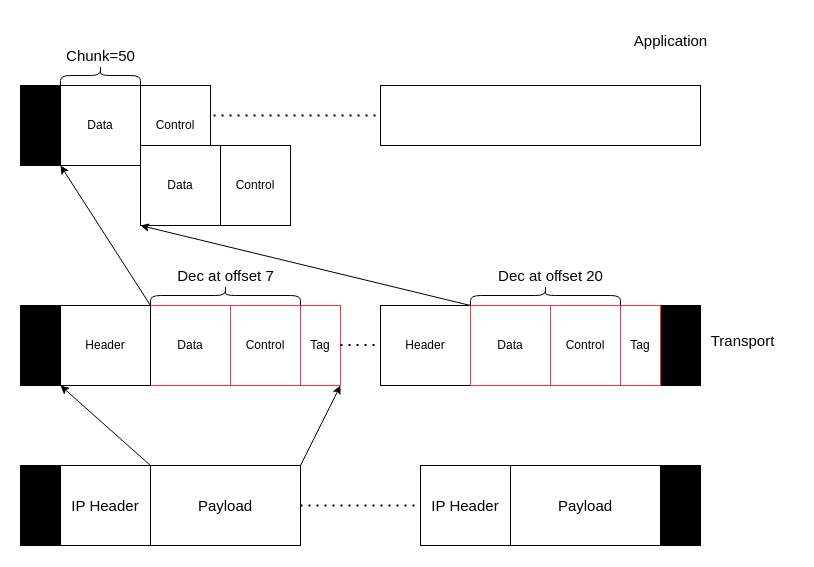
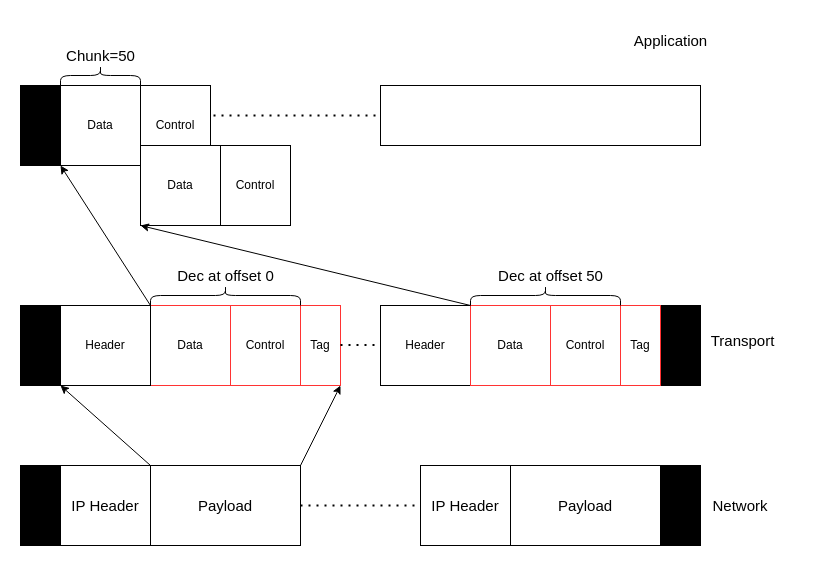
- <mxCell id="27" value="&lt;font style=&quot;font-size: 15px;&quot;&gt;Dec at offset 7&lt;/font&gt;" style="text;html=1;align=center;verticalAlign=middle;resizable=0;points=[];autosize=1;strokeColor=none;fillColor=none;" vertex="1" parent="1"><mxGeometry x="155" y="255" width="140" height="40" as="geometry" /></mxCell>
+ <mxCell id="27" value="&lt;font style=&quot;font-size: 15px;&quot;&gt;Dec at offset 0&lt;/font&gt;" style="text;html=1;align=center;verticalAlign=middle;resizable=0;points=[];autosize=1;strokeColor=none;fillColor=none;" vertex="1" parent="1"><mxGeometry x="155" y="255" width="140" height="40" as="geometry" /></mxCell>
- <mxCell id="33" value="&lt;font style=&quot;font-size: 15px;&quot;&gt;Dec at offset 20&lt;/font&gt;" style="text;html=1;align=center;verticalAlign=middle;resizable=0;points=[];autosize=1;strokeColor=none;fillColor=none;" vertex="1" parent="1"><mxGeometry x="475" y="255" width="150" height="40" as="geometry" /></mxCell>
+ <mxCell id="33" value="&lt;font style=&quot;font-size: 15px;&quot;&gt;Dec at offset 50&lt;/font&gt;" style="text;html=1;align=center;verticalAlign=middle;resizable=0;points=[];autosize=1;strokeColor=none;fillColor=none;" vertex="1" parent="1"><mxGeometry x="475" y="255" width="150" height="40" as="geometry" /></mxCell>
+ <mxCell id="8" value="&lt;font style=&quot;font-size: 15px;&quot;&gt;Network&lt;/font&gt;" style="text;html=1;align=center;verticalAlign=middle;whiteSpace=wrap;rounded=0;" vertex="1" parent="1"><mxGeometry x="710" y="490" width="60" height="30" as="geometry" /></mxCell>
